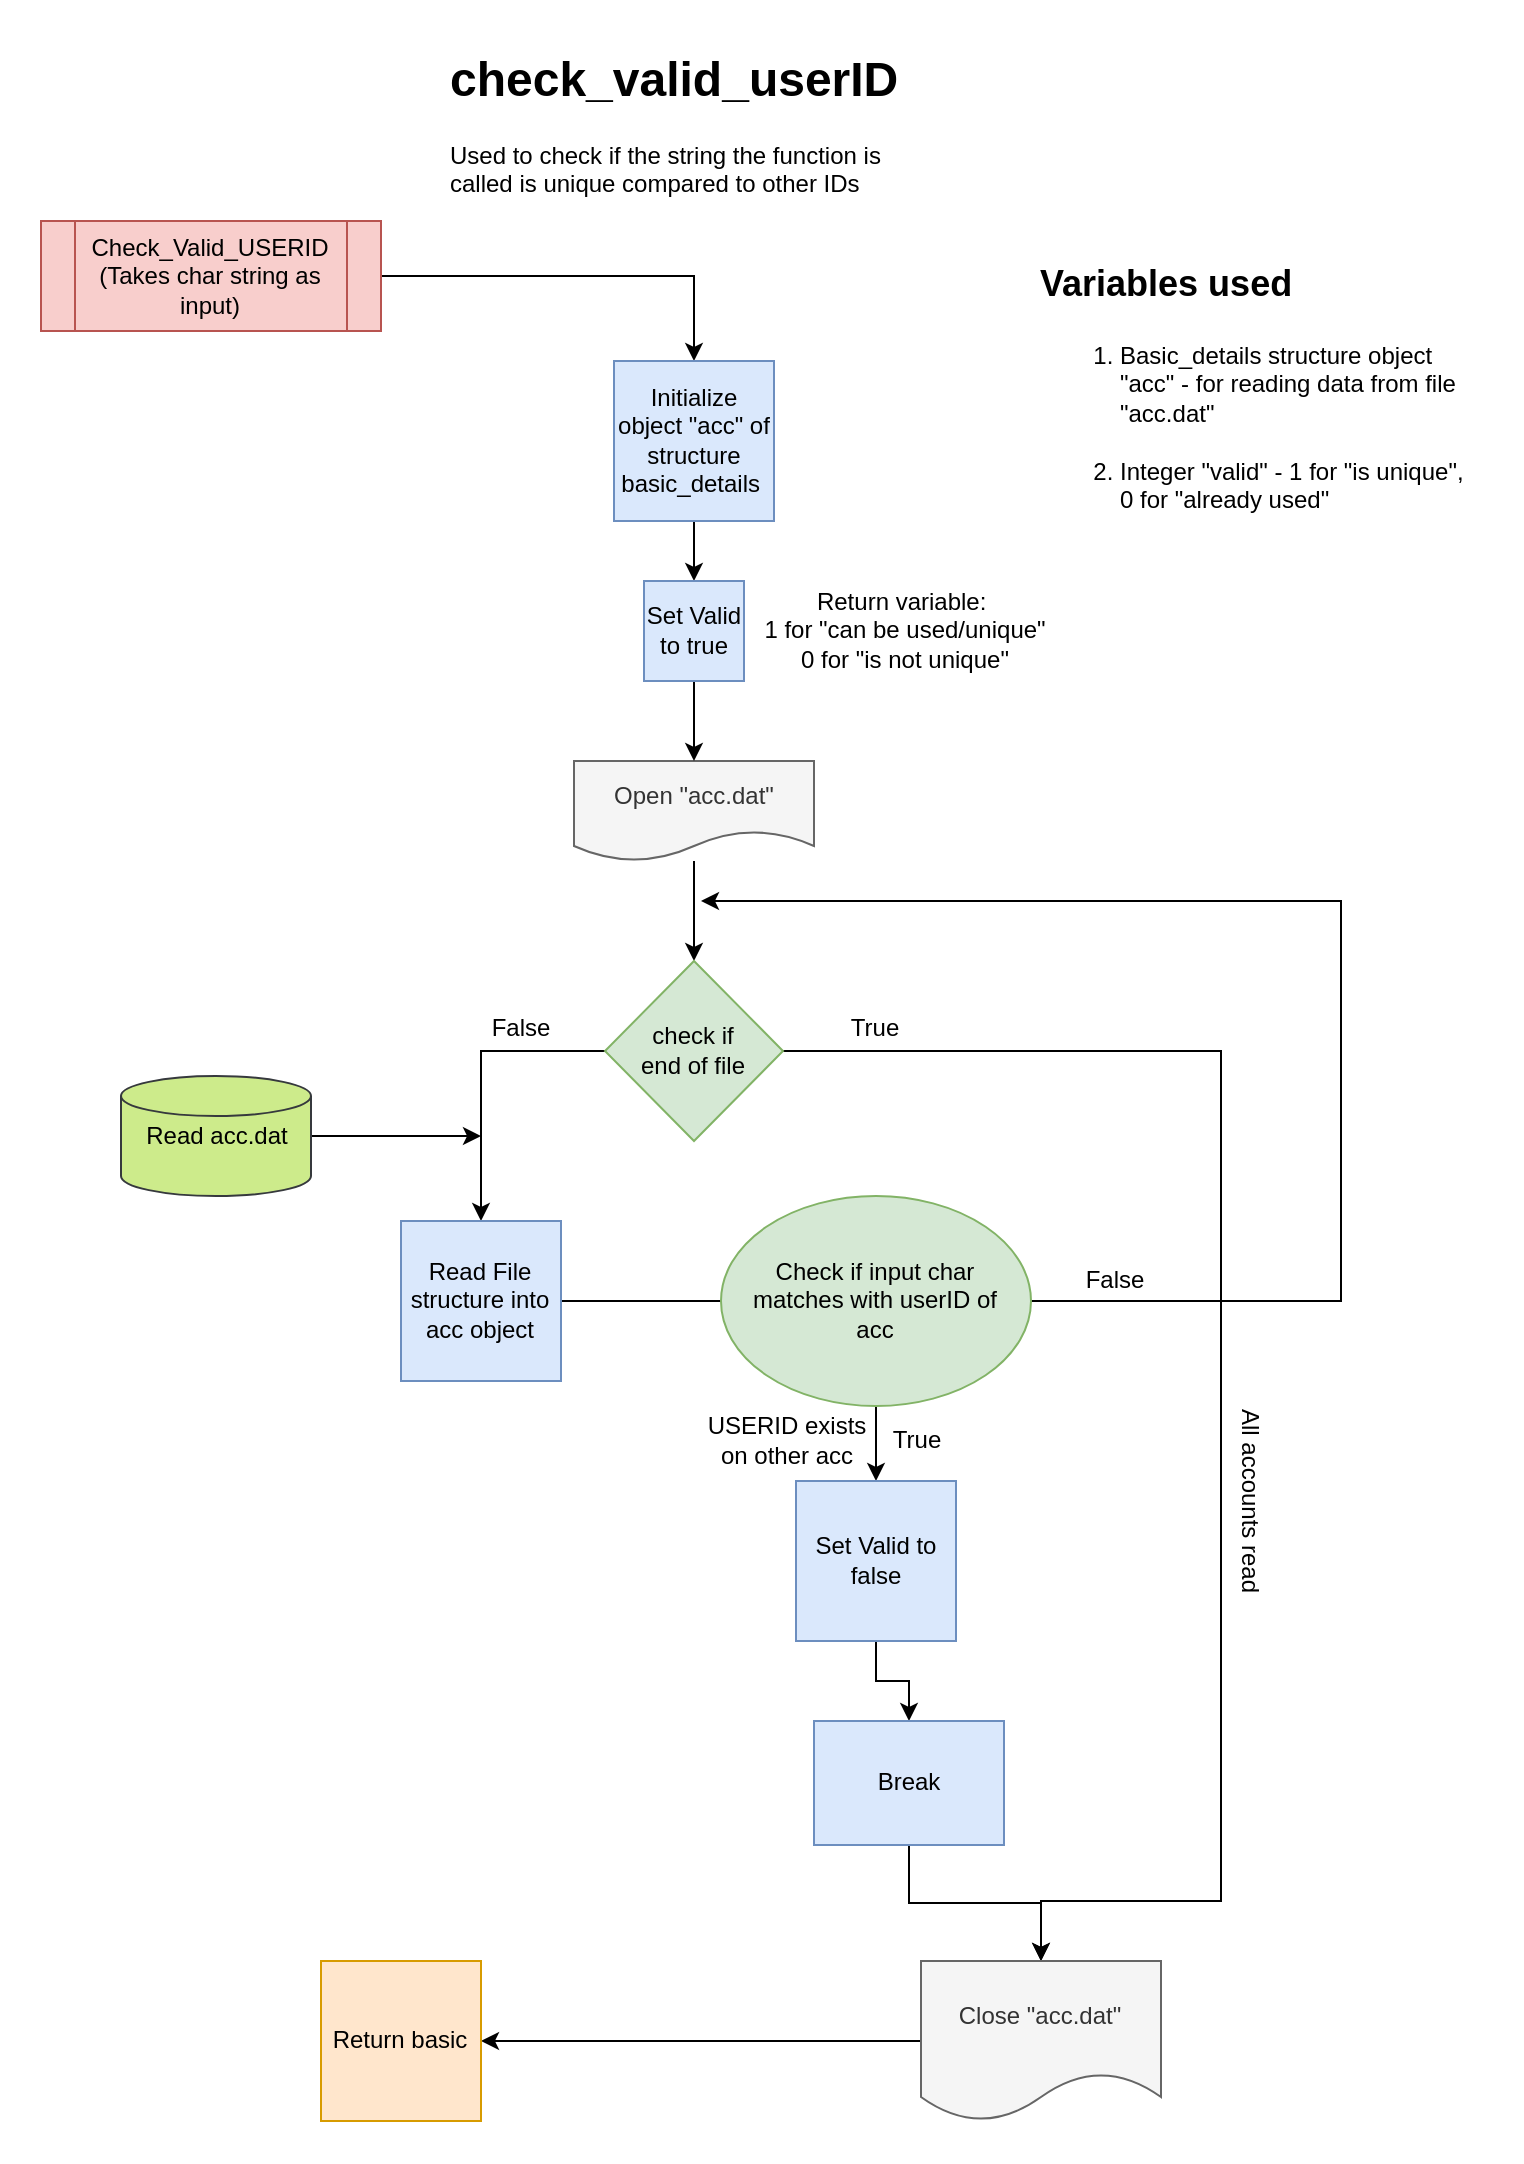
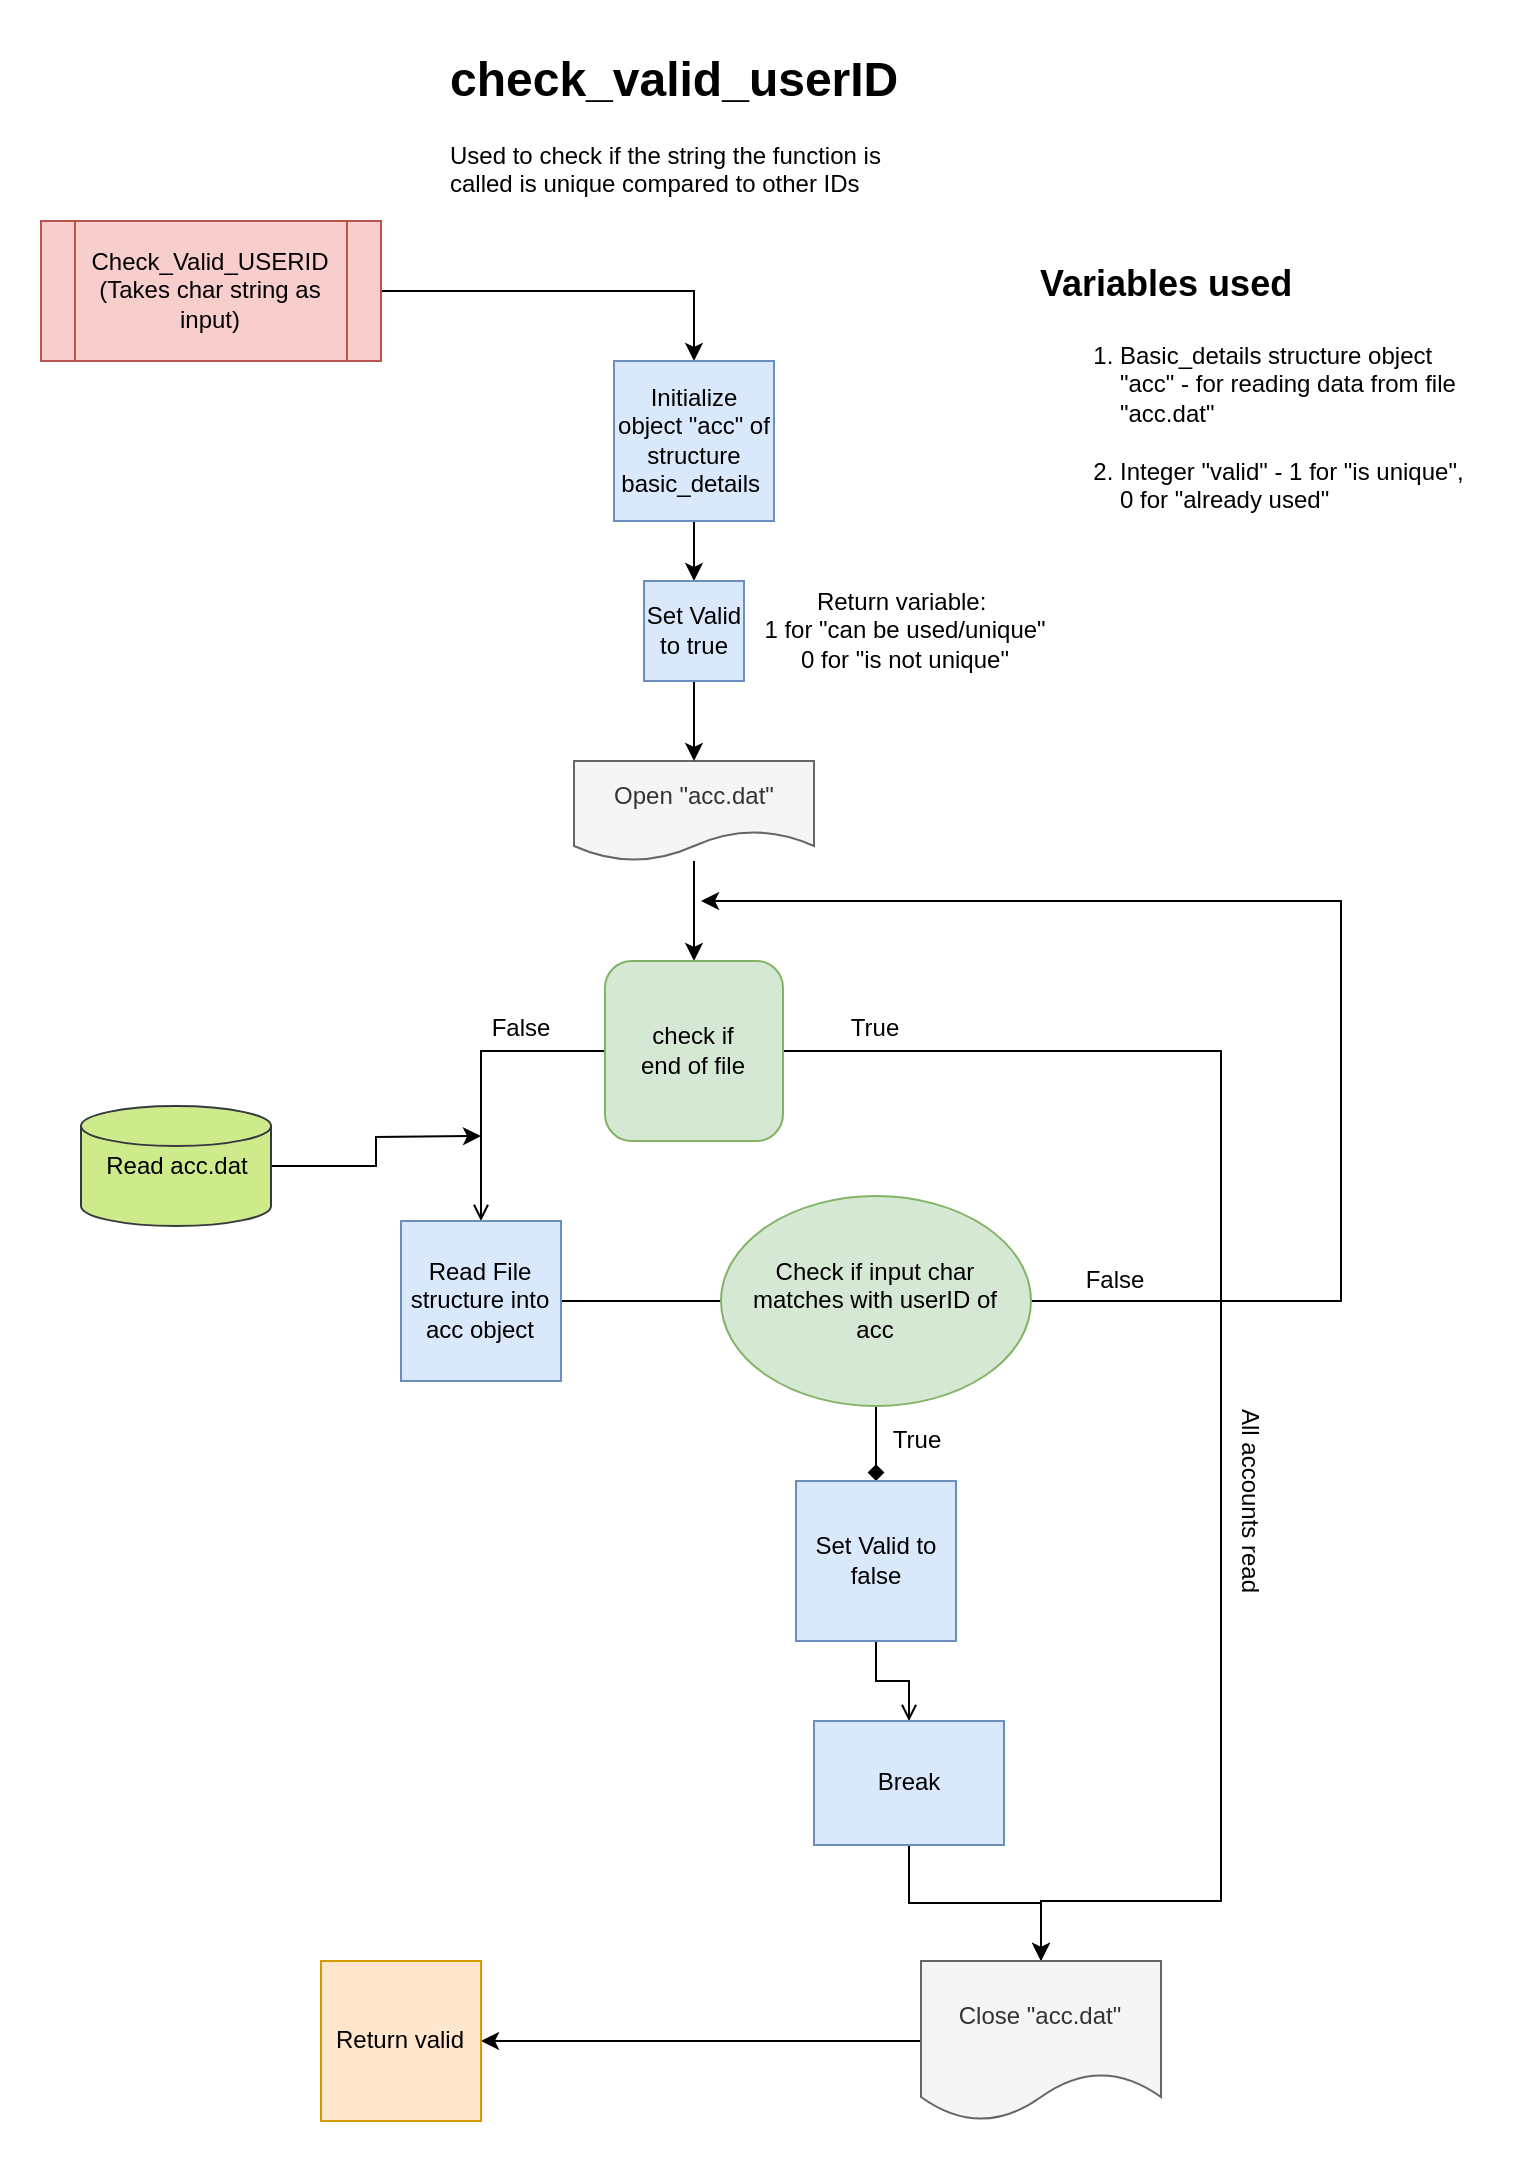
- <mxCell id="3" value="Check_Valid_USERID (Takes char string as input)" style="shape=process;whiteSpace=wrap;html=1;backgroundOutline=1;spacingLeft=20;spacingRight=20;fillColor=#f8cecc;strokeColor=#b85450;" parent="1" vertex="1"><mxGeometry x="20" y="110" width="170" height="55" as="geometry" /></mxCell>
+ <mxCell id="3" value="Check_Valid_USERID (Takes char string as input)" style="shape=process;whiteSpace=wrap;html=1;backgroundOutline=1;spacingLeft=20;spacingRight=20;fillColor=#f8cecc;strokeColor=#b85450;" parent="1" vertex="1"><mxGeometry x="20" y="110" width="170" height="70" as="geometry" /></mxCell>
- <mxCell id="10" value="check if end of file" style="rhombus;whiteSpace=wrap;html=1;spacingLeft=15;spacingRight=15;fillColor=#d5e8d4;strokeColor=#82b366;" parent="1" vertex="1"><mxGeometry x="302" y="480" width="89" height="90" as="geometry" /></mxCell>
+ <mxCell id="10" value="check if end of file" style="whiteSpace=wrap;html=1;spacingLeft=15;spacingRight=15;fillColor=#d5e8d4;strokeColor=#82b366;rounded=1;" parent="1" vertex="1"><mxGeometry x="302" y="480" width="89" height="90" as="geometry" /></mxCell>
- <mxCell id="19" value="Read acc.dat" style="strokeWidth=1;html=1;shape=mxgraph.flowchart.database;fillColor=#cdeb8b;strokeColor=#36393d;" parent="1" vertex="1"><mxGeometry x="60" y="537.5" width="95" height="60" as="geometry" /></mxCell>
+ <mxCell id="19" value="Read acc.dat" style="strokeWidth=1;html=1;shape=mxgraph.flowchart.database;fillColor=#cdeb8b;strokeColor=#36393d;" parent="1" vertex="1"><mxGeometry x="40" y="552.5" width="95" height="60" as="geometry" /></mxCell>
- <mxCell id="8" style="edgeStyle=orthogonalEdgeStyle;rounded=0;orthogonalLoop=1;jettySize=auto;html=1;entryX=0.5;entryY=0;entryDx=0;entryDy=0;" parent="1" source="10" target="12" edge="1"><mxGeometry relative="1" as="geometry" /></mxCell>
+ <mxCell id="8" style="edgeStyle=orthogonalEdgeStyle;rounded=0;orthogonalLoop=1;jettySize=auto;html=1;entryX=0.5;entryY=0;entryDx=0;entryDy=0;endArrow=open;" parent="1" source="10" target="12" edge="1"><mxGeometry relative="1" as="geometry" /></mxCell>
- <mxCell id="33" value="USERID exists &lt;br&gt;on other acc" style="text;html=1;align=center;verticalAlign=middle;resizable=0;points=[];autosize=1;" vertex="1" parent="1"><mxGeometry x="347.5" y="705" width="90" height="30" as="geometry" /></mxCell>
- <mxCell id="13" value="" style="edgeStyle=orthogonalEdgeStyle;rounded=0;orthogonalLoop=1;jettySize=auto;html=1;" parent="1" source="15" target="21" edge="1"><mxGeometry relative="1" as="geometry" /></mxCell>
+ <mxCell id="13" value="" style="edgeStyle=orthogonalEdgeStyle;rounded=0;orthogonalLoop=1;jettySize=auto;html=1;endArrow=diamond;" parent="1" source="15" target="21" edge="1"><mxGeometry relative="1" as="geometry" /></mxCell>
- <mxCell id="20" value="" style="edgeStyle=orthogonalEdgeStyle;rounded=0;orthogonalLoop=1;jettySize=auto;html=1;" parent="1" source="21" target="23" edge="1"><mxGeometry relative="1" as="geometry" /></mxCell>
+ <mxCell id="20" value="" style="edgeStyle=orthogonalEdgeStyle;rounded=0;orthogonalLoop=1;jettySize=auto;html=1;endArrow=open;" parent="1" source="21" target="23" edge="1"><mxGeometry relative="1" as="geometry" /></mxCell>
- <mxCell id="26" value="Return basic" style="whiteSpace=wrap;html=1;aspect=fixed;strokeWidth=1;fillColor=#ffe6cc;strokeColor=#d79b00;" parent="1" vertex="1"><mxGeometry x="160" y="980" width="80" height="80" as="geometry" /></mxCell>
+ <mxCell id="26" value="Return valid" style="whiteSpace=wrap;html=1;aspect=fixed;strokeWidth=1;fillColor=#ffe6cc;strokeColor=#d79b00;" parent="1" vertex="1"><mxGeometry x="160" y="980" width="80" height="80" as="geometry" /></mxCell>
